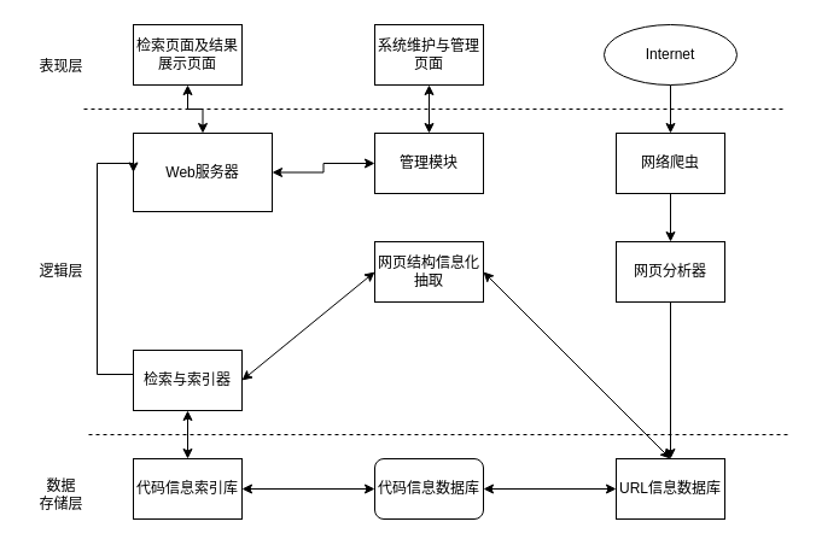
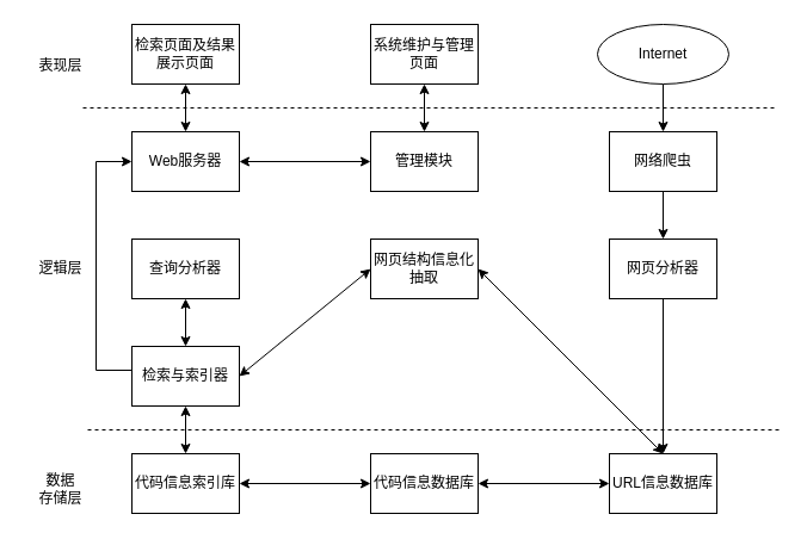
- <mxCell id="5" value="Web服务器" style="rounded=0;whiteSpace=wrap;html=1;" parent="1" vertex="1"><mxGeometry x="110" y="110" width="115" height="65" as="geometry" /></mxCell>
+ <mxCell id="5" value="Web服务器" style="rounded=0;whiteSpace=wrap;html=1;" parent="1" vertex="1"><mxGeometry x="110" y="110" width="90" height="50" as="geometry" /></mxCell>
+ <mxCell id="7" value="查询分析器" style="rounded=0;whiteSpace=wrap;html=1;" parent="1" vertex="1"><mxGeometry x="110" y="200" width="90" height="50" as="geometry" /></mxCell>
+ <mxCell id="6" value="" style="edgeStyle=orthogonalEdgeStyle;rounded=0;orthogonalLoop=1;jettySize=auto;html=1;startArrow=classic;startFill=1;" parent="1" source="7" target="9" edge="1"><mxGeometry relative="1" as="geometry" /></mxCell>
- <mxCell id="17" value="代码信息数据库" style="whiteSpace=wrap;html=1;rounded=1;" parent="1" vertex="1"><mxGeometry x="310" y="380" width="90" height="50" as="geometry" /></mxCell>
+ <mxCell id="17" value="代码信息数据库" style="rounded=0;whiteSpace=wrap;html=1;" parent="1" vertex="1"><mxGeometry x="310" y="380" width="90" height="50" as="geometry" /></mxCell>
